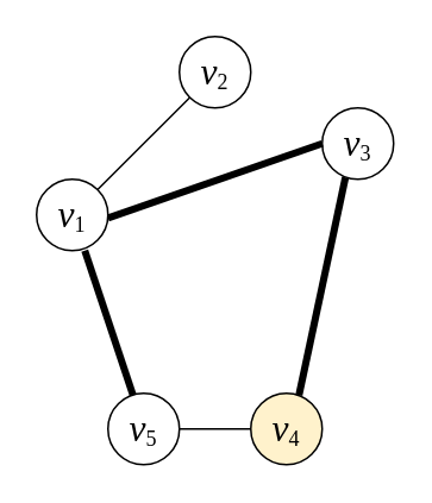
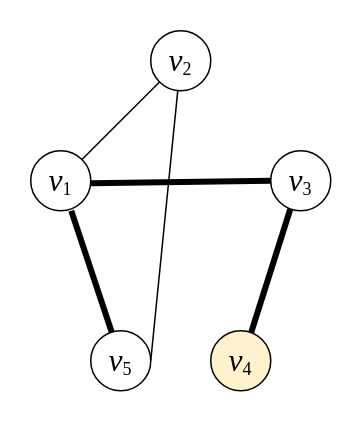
- <mxCell id="4" value="&lt;font face=&quot;cm&quot; size=&quot;1&quot;&gt;&lt;span style=&quot;font-style: italic ; font-size: 21px&quot;&gt;v&lt;/span&gt;&lt;sub&gt;&lt;font style=&quot;font-size: 12px&quot;&gt;3&lt;/font&gt;&lt;/sub&gt;&lt;/font&gt;" style="ellipse;whiteSpace=wrap;html=1;aspect=fixed;" parent="1" vertex="1"><mxGeometry x="180" y="60" width="40" height="40" as="geometry" /></mxCell>
+ <mxCell id="4" value="&lt;font face=&quot;cm&quot; size=&quot;1&quot;&gt;&lt;span style=&quot;font-style: italic ; font-size: 21px&quot;&gt;v&lt;/span&gt;&lt;sub&gt;&lt;font style=&quot;font-size: 12px&quot;&gt;3&lt;/font&gt;&lt;/sub&gt;&lt;/font&gt;" style="ellipse;whiteSpace=wrap;html=1;aspect=fixed;" parent="1" vertex="1"><mxGeometry x="180" y="100" width="40" height="40" as="geometry" /></mxCell>
- <mxCell id="10" value="" style="endArrow=none;html=1;exitX=1;exitY=0.5;exitDx=0;exitDy=0;entryX=0;entryY=0.5;entryDx=0;entryDy=0;strokeWidth=1;" parent="1" source="5" target="6" edge="1"><mxGeometry width="50" height="50" relative="1" as="geometry"><mxPoint x="100.002" y="241.718" as="sourcePoint" /><mxPoint x="151.718" y="190.002" as="targetPoint" /></mxGeometry></mxCell>
+ <mxCell id="10" value="" style="endArrow=none;html=1;exitX=1;exitY=0.5;exitDx=0;exitDy=0;strokeWidth=1;" parent="1" source="5" target="3" edge="1"><mxGeometry width="50" height="50" relative="1" as="geometry"><mxPoint x="100.002" y="241.718" as="sourcePoint" /><mxPoint x="151.718" y="190.002" as="targetPoint" /></mxGeometry></mxCell>
